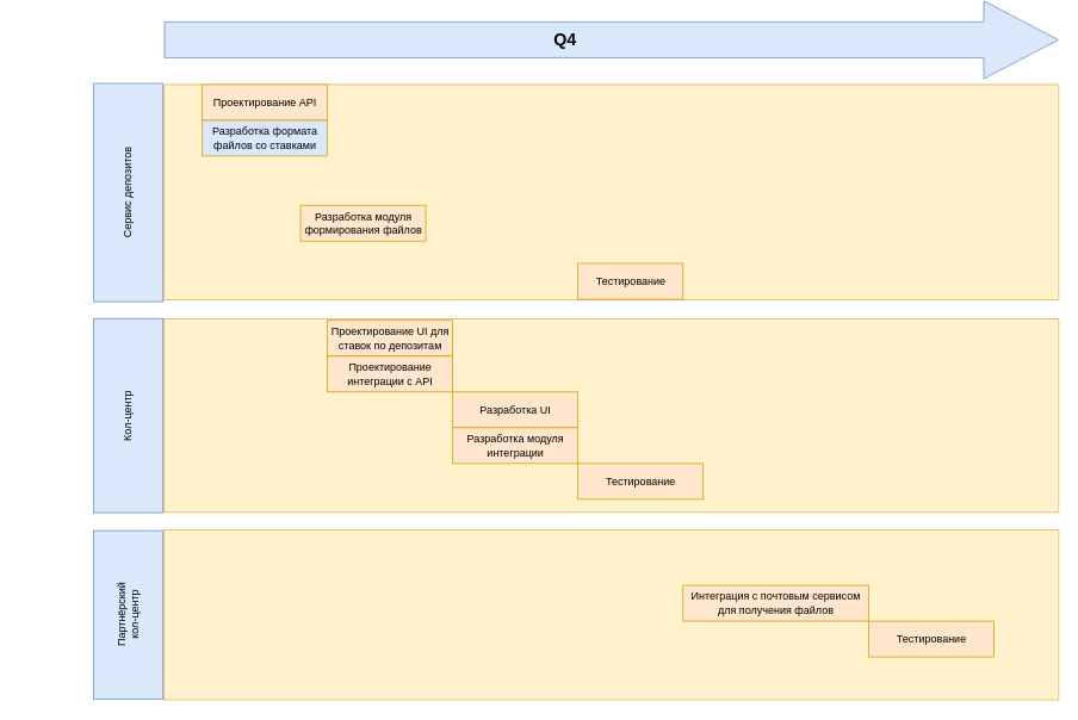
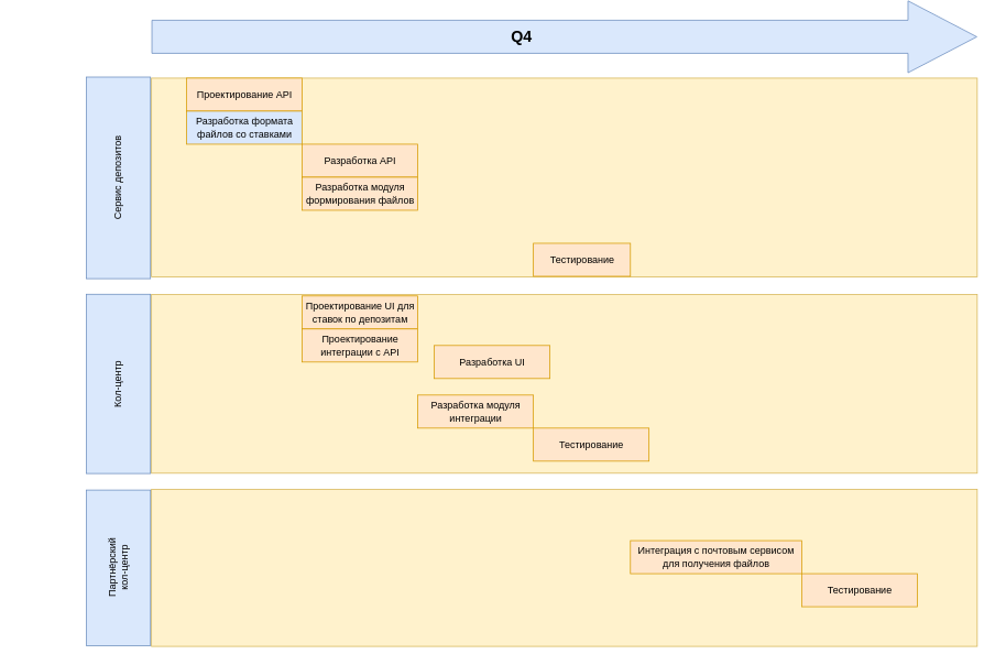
+ <mxCell id="10" value="Разработка API" style="rounded=0;whiteSpace=wrap;html=1;fillColor=#ffe6cc;strokeColor=#d79b00;" parent="1" vertex="1"><mxGeometry x="365.5" y="150" width="140" height="40" as="geometry" /></mxCell>
- <mxCell id="11" value="Разработка модуля формирования файлов" style="rounded=0;whiteSpace=wrap;html=1;fillColor=#ffe6cc;strokeColor=#d79b00;" parent="1" vertex="1"><mxGeometry x="335.5" y="205" width="140" height="40" as="geometry" /></mxCell>
+ <mxCell id="11" value="Разработка модуля формирования файлов" style="rounded=0;whiteSpace=wrap;html=1;fillColor=#ffe6cc;strokeColor=#d79b00;" parent="1" vertex="1"><mxGeometry x="365.5" y="190" width="140" height="40" as="geometry" /></mxCell>
- <mxCell id="15" value="Разработка UI" style="rounded=0;whiteSpace=wrap;html=1;fillColor=#ffe6cc;strokeColor=#d79b00;" parent="1" vertex="1"><mxGeometry x="505.5" y="413.75" width="140" height="40" as="geometry" /></mxCell>
+ <mxCell id="15" value="Разработка UI" style="rounded=0;whiteSpace=wrap;html=1;fillColor=#ffe6cc;strokeColor=#d79b00;" parent="1" vertex="1"><mxGeometry x="525.5" y="393.75" width="140" height="40" as="geometry" /></mxCell>
